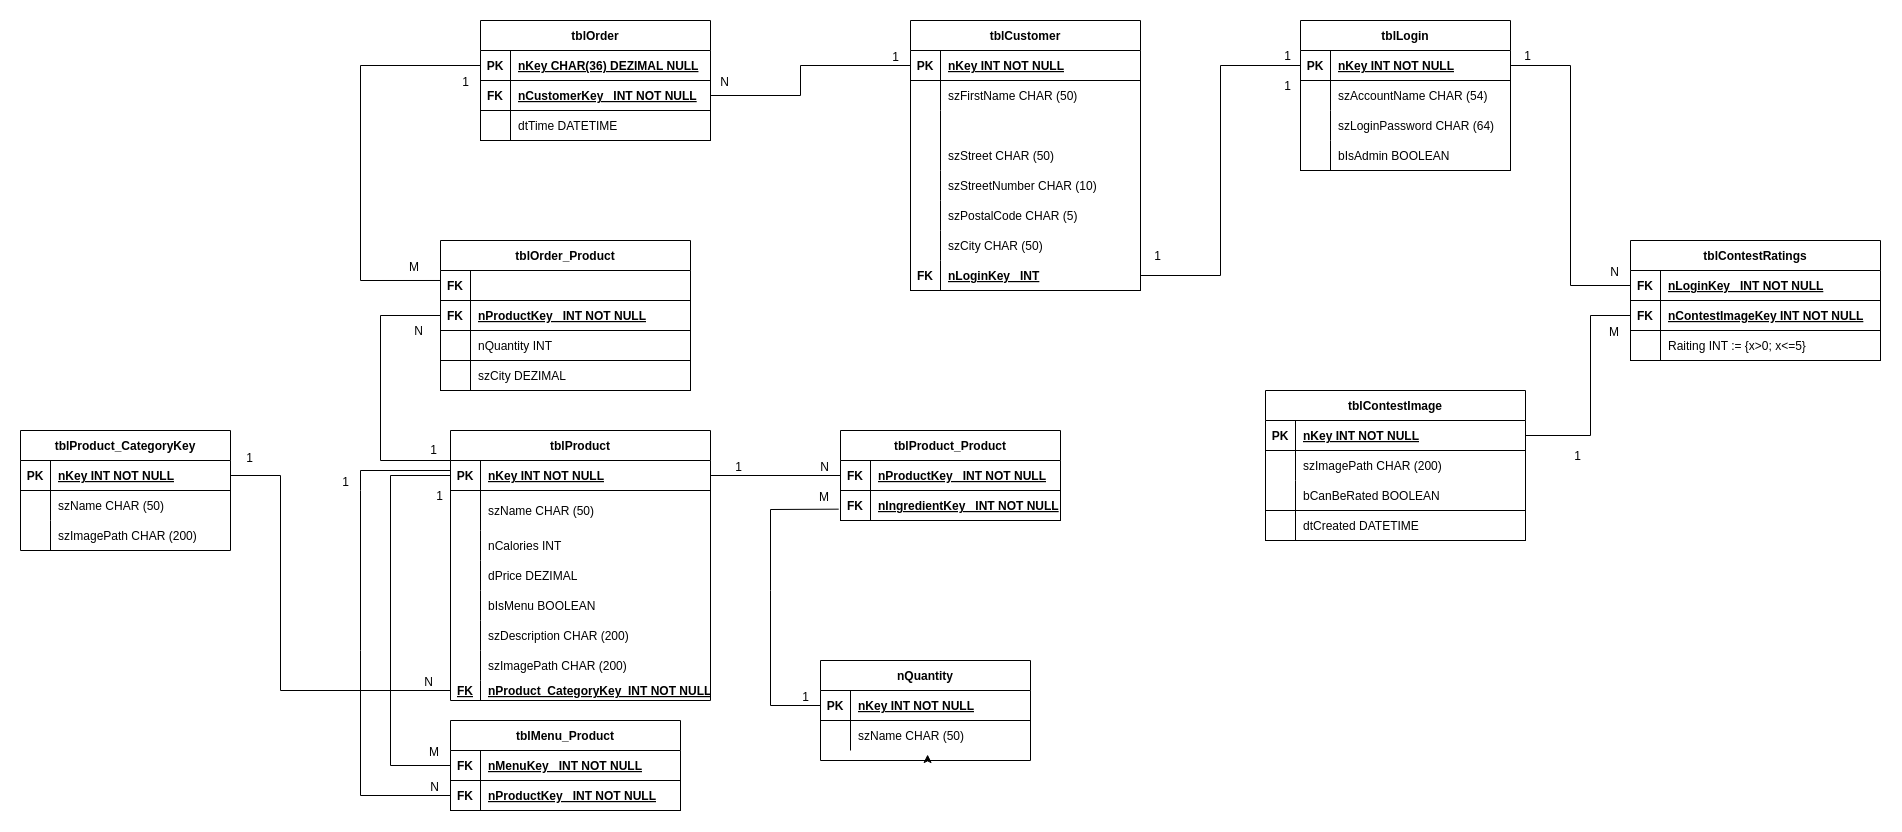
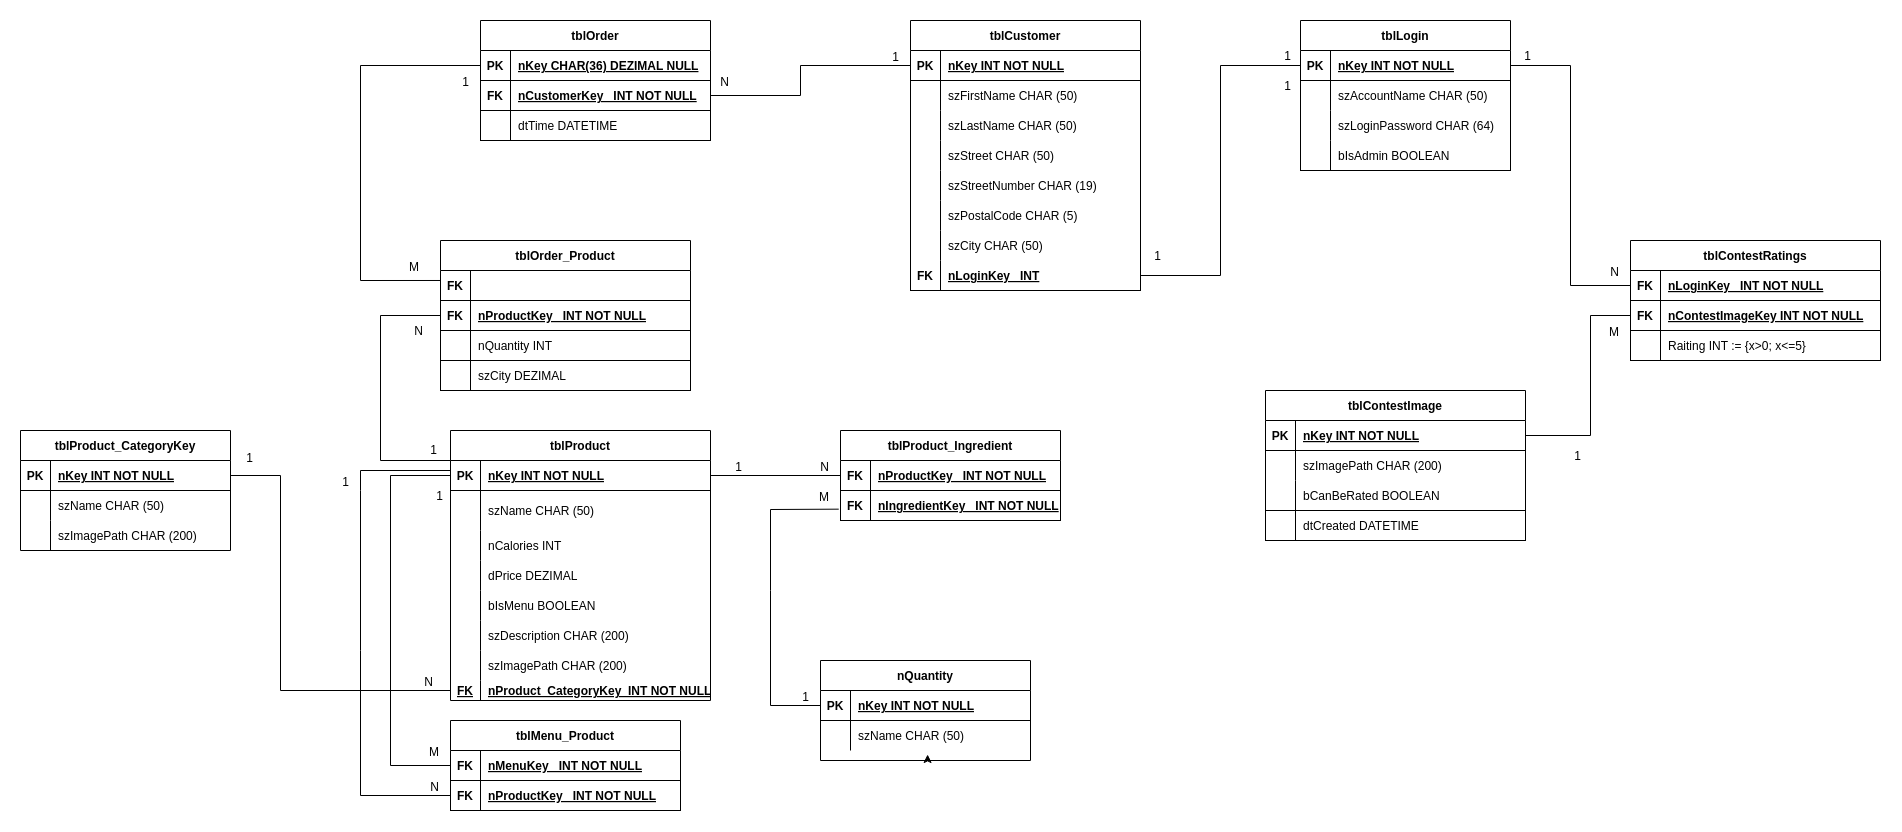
- <mxCell id="105" value="szAccountName CHAR (54)" style="shape=partialRectangle;overflow=hidden;connectable=0;fillColor=none;top=0;left=0;bottom=0;right=0;align=left;spacingLeft=6;" parent="103" vertex="1"><mxGeometry x="30" width="180" height="30" as="geometry"><mxRectangle width="180" height="30" as="alternateBounds" /></mxGeometry></mxCell>
+ <mxCell id="105" value="szAccountName CHAR (50)" style="shape=partialRectangle;overflow=hidden;connectable=0;fillColor=none;top=0;left=0;bottom=0;right=0;align=left;spacingLeft=6;" parent="103" vertex="1"><mxGeometry x="30" width="180" height="30" as="geometry"><mxRectangle width="180" height="30" as="alternateBounds" /></mxGeometry></mxCell>
+ <mxCell id="80" value="szLastName CHAR (50)" style="shape=partialRectangle;overflow=hidden;connectable=0;fillColor=none;top=0;left=0;bottom=0;right=0;align=left;spacingLeft=6;" parent="78" vertex="1"><mxGeometry x="30" width="200" height="30" as="geometry"><mxRectangle width="200" height="30" as="alternateBounds" /></mxGeometry></mxCell>
- <mxCell id="86" value="szStreetNumber CHAR (10)" style="shape=partialRectangle;overflow=hidden;connectable=0;fillColor=none;top=0;left=0;bottom=0;right=0;align=left;spacingLeft=6;" parent="84" vertex="1"><mxGeometry x="30" width="200" height="30" as="geometry"><mxRectangle width="200" height="30" as="alternateBounds" /></mxGeometry></mxCell>
+ <mxCell id="86" value="szStreetNumber CHAR (19)" style="shape=partialRectangle;overflow=hidden;connectable=0;fillColor=none;top=0;left=0;bottom=0;right=0;align=left;spacingLeft=6;" parent="84" vertex="1"><mxGeometry x="30" width="200" height="30" as="geometry"><mxRectangle width="200" height="30" as="alternateBounds" /></mxGeometry></mxCell>
- <mxCell id="37" value="tblProduct_Product" style="shape=table;startSize=30;container=1;collapsible=1;childLayout=tableLayout;fixedRows=1;rowLines=0;fontStyle=1;align=center;resizeLast=1;" parent="1" vertex="1"><mxGeometry x="840" y="430" width="220.0" height="90" as="geometry" /></mxCell>
+ <mxCell id="37" value="tblProduct_Ingredient" style="shape=table;startSize=30;container=1;collapsible=1;childLayout=tableLayout;fixedRows=1;rowLines=0;fontStyle=1;align=center;resizeLast=1;" parent="1" vertex="1"><mxGeometry x="840" y="430" width="220.0" height="90" as="geometry" /></mxCell>
